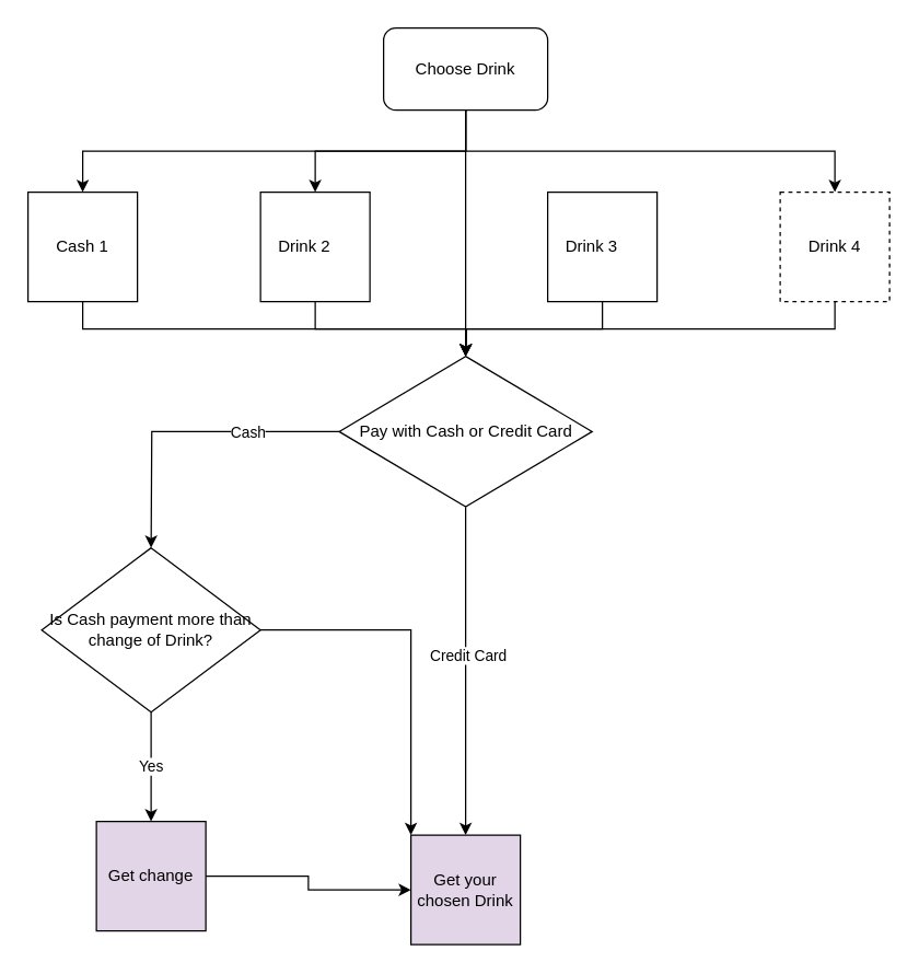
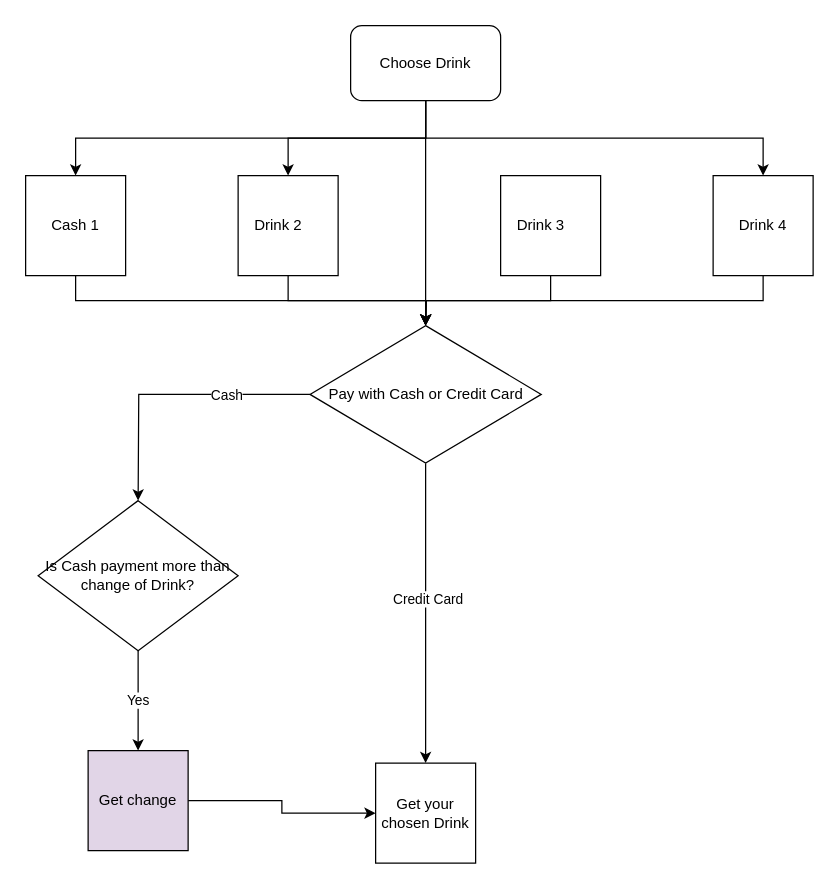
- <mxCell id="14" value="Drink 4" style="whiteSpace=wrap;html=1;aspect=fixed;dashed=1;" vertex="1" parent="1"><mxGeometry x="570" y="140" width="80" height="80" as="geometry" /></mxCell>
+ <mxCell id="14" value="Drink 4" style="whiteSpace=wrap;html=1;aspect=fixed;" vertex="1" parent="1"><mxGeometry x="570" y="140" width="80" height="80" as="geometry" /></mxCell>
- <mxCell id="22" style="edgeStyle=orthogonalEdgeStyle;rounded=0;orthogonalLoop=1;jettySize=auto;html=1;exitX=1;exitY=0.5;exitDx=0;exitDy=0;entryX=0;entryY=0;entryDx=0;entryDy=0;" edge="1" parent="1" source="23" target="20"><mxGeometry relative="1" as="geometry" /></mxCell>
- <mxCell id="20" value="Get your chosen Drink" style="whiteSpace=wrap;html=1;aspect=fixed;fillColor=#e1d5e7;" vertex="1" parent="1"><mxGeometry x="300" y="610" width="80" height="80" as="geometry" /></mxCell>
+ <mxCell id="20" value="Get your chosen Drink" style="whiteSpace=wrap;html=1;aspect=fixed;" vertex="1" parent="1"><mxGeometry x="300" y="610" width="80" height="80" as="geometry" /></mxCell>
